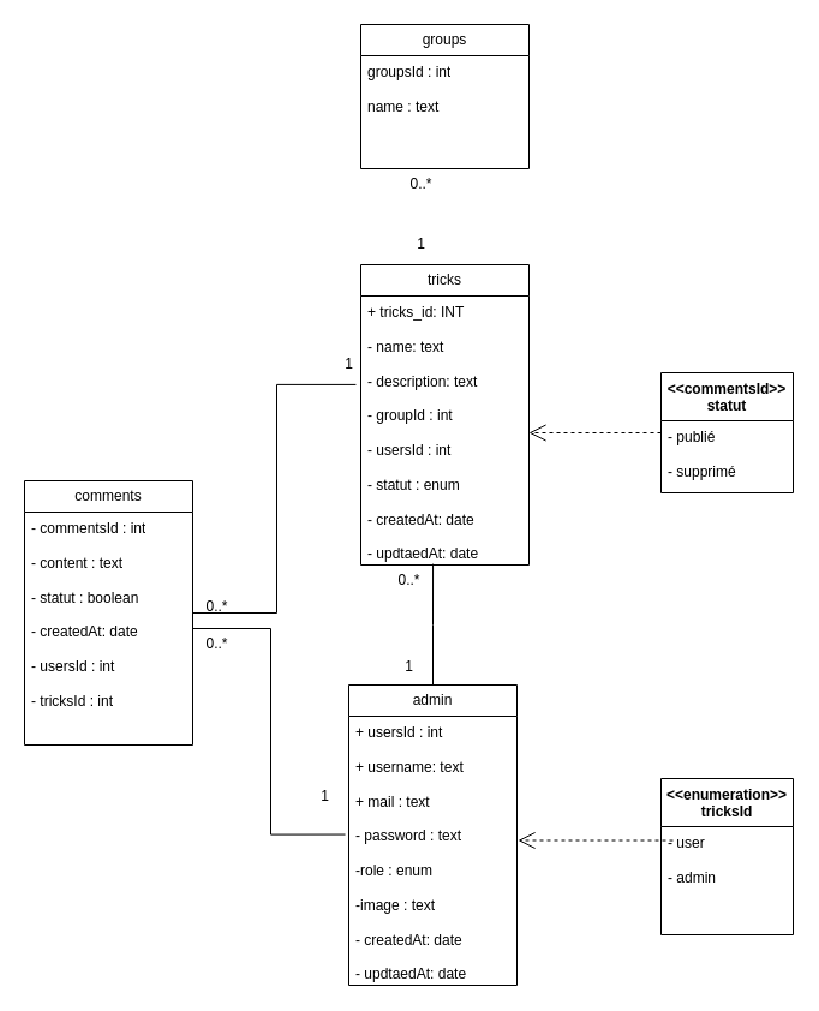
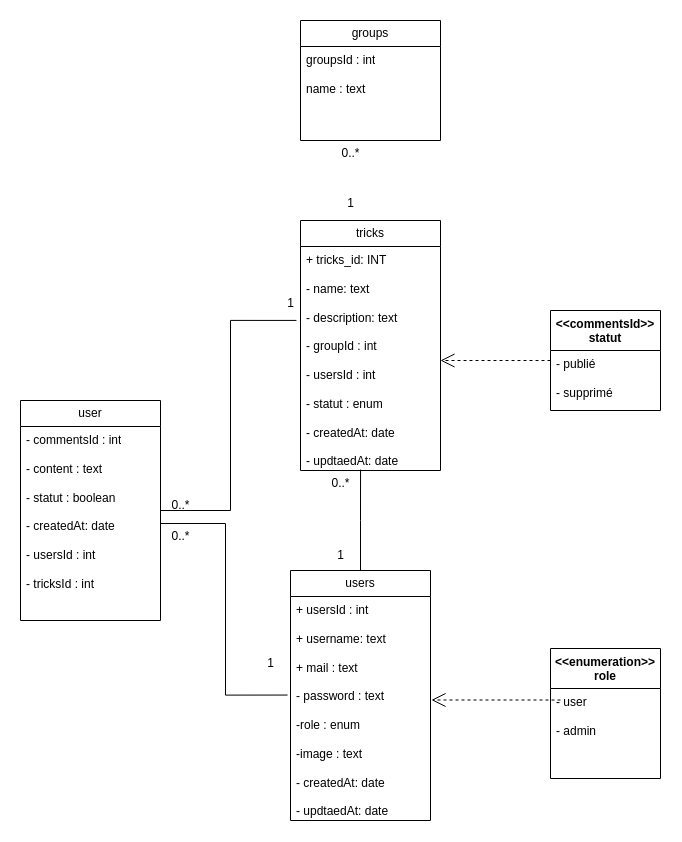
- <mxCell id="12" value="comments" style="swimlane;fontStyle=0;childLayout=stackLayout;horizontal=1;startSize=26;fillColor=none;horizontalStack=0;resizeParent=1;resizeParentMax=0;resizeLast=0;collapsible=1;marginBottom=0;whiteSpace=wrap;html=1;" vertex="1" parent="1"><mxGeometry x="20" y="400" width="140" height="220" as="geometry" /></mxCell>
+ <mxCell id="12" value="user" style="swimlane;fontStyle=0;childLayout=stackLayout;horizontal=1;startSize=26;fillColor=none;horizontalStack=0;resizeParent=1;resizeParentMax=0;resizeLast=0;collapsible=1;marginBottom=0;whiteSpace=wrap;html=1;" vertex="1" parent="1"><mxGeometry x="20" y="400" width="140" height="220" as="geometry" /></mxCell>
- <mxCell id="2" value="admin" style="swimlane;fontStyle=0;childLayout=stackLayout;horizontal=1;startSize=26;fillColor=none;horizontalStack=0;resizeParent=1;resizeParentMax=0;resizeLast=0;collapsible=1;marginBottom=0;whiteSpace=wrap;html=1;" vertex="1" parent="1"><mxGeometry x="290" y="570" width="140" height="250" as="geometry" /></mxCell>
+ <mxCell id="2" value="users" style="swimlane;fontStyle=0;childLayout=stackLayout;horizontal=1;startSize=26;fillColor=none;horizontalStack=0;resizeParent=1;resizeParentMax=0;resizeLast=0;collapsible=1;marginBottom=0;whiteSpace=wrap;html=1;" vertex="1" parent="1"><mxGeometry x="290" y="570" width="140" height="250" as="geometry" /></mxCell>
- <mxCell id="4" value="&amp;lt;&amp;lt;enumeration&amp;gt;&amp;gt;&lt;br&gt;tricksId" style="swimlane;fontStyle=1;align=center;verticalAlign=top;childLayout=stackLayout;horizontal=1;startSize=40;horizontalStack=0;resizeParent=1;resizeParentMax=0;resizeLast=0;collapsible=1;marginBottom=0;whiteSpace=wrap;html=1;" vertex="1" parent="1"><mxGeometry x="550" y="648" width="110" height="130" as="geometry"><mxRectangle x="950" y="-450" width="160" height="40" as="alternateBounds" /></mxGeometry></mxCell>
+ <mxCell id="4" value="&amp;lt;&amp;lt;enumeration&amp;gt;&amp;gt;&lt;br&gt;role" style="swimlane;fontStyle=1;align=center;verticalAlign=top;childLayout=stackLayout;horizontal=1;startSize=40;horizontalStack=0;resizeParent=1;resizeParentMax=0;resizeLast=0;collapsible=1;marginBottom=0;whiteSpace=wrap;html=1;" vertex="1" parent="1"><mxGeometry x="550" y="648" width="110" height="130" as="geometry"><mxRectangle x="950" y="-450" width="160" height="40" as="alternateBounds" /></mxGeometry></mxCell>
